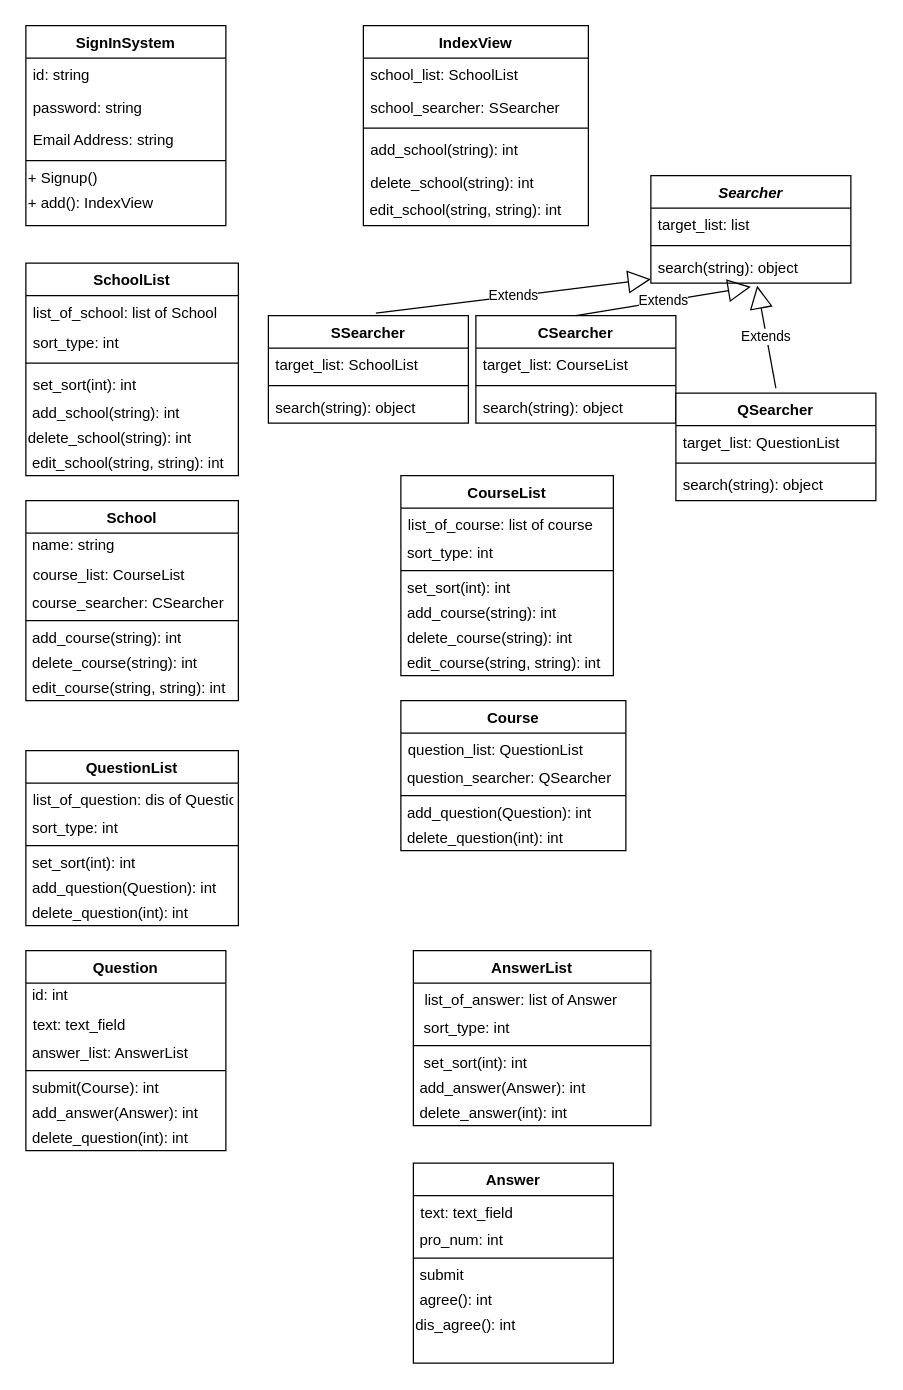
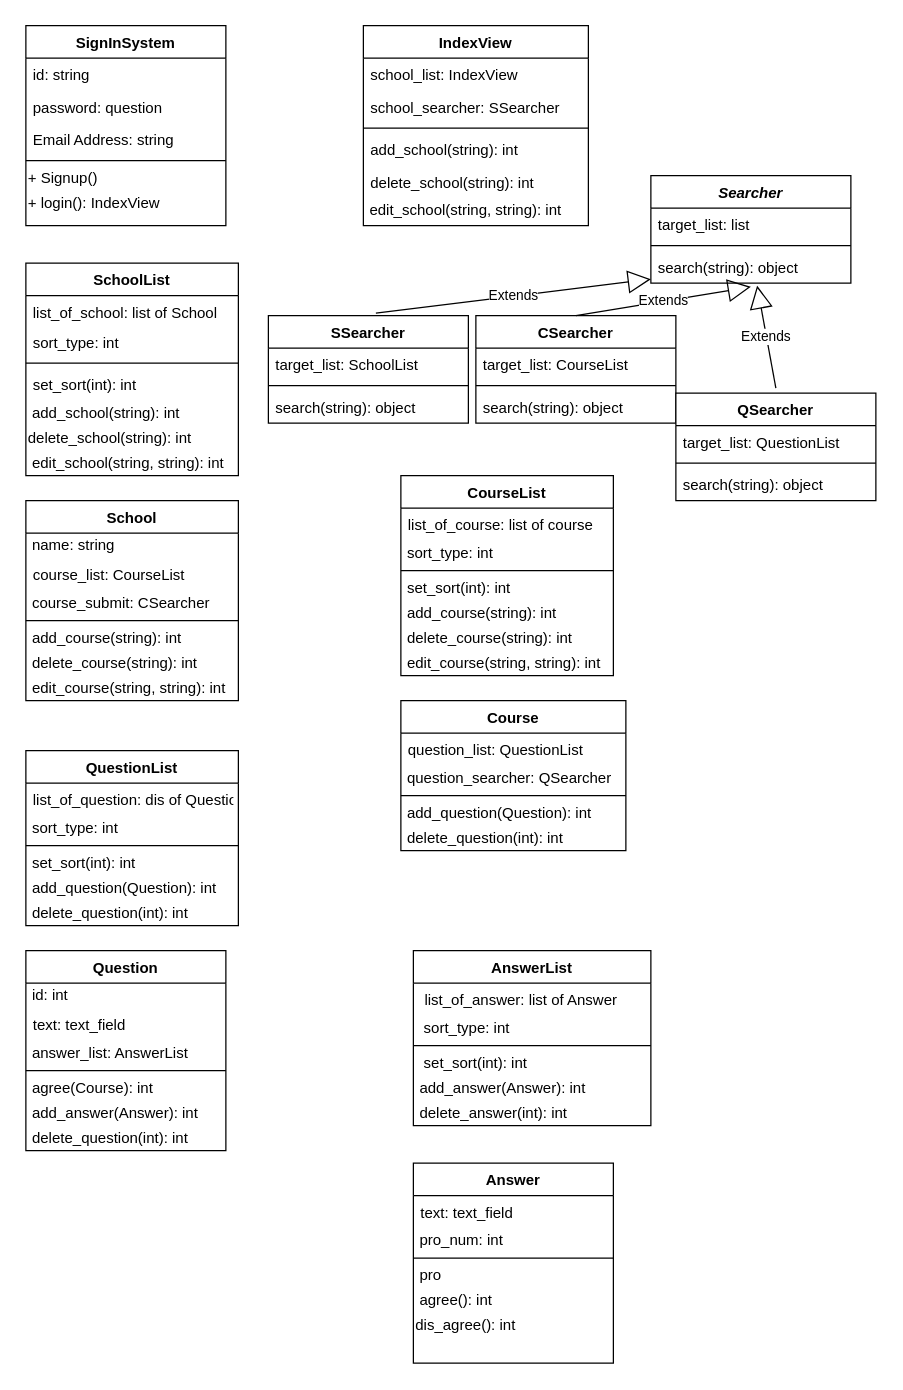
- <mxCell id="26" value="school_list: SchoolList" style="text;align=left;verticalAlign=top;spacingLeft=4;spacingRight=4;overflow=hidden;rotatable=0;points=[[0,0.5],[1,0.5]];portConstraint=eastwest;" parent="25" vertex="1"><mxGeometry y="26" width="180" height="26" as="geometry" /></mxCell>
+ <mxCell id="26" value="school_list: IndexView" style="text;align=left;verticalAlign=top;spacingLeft=4;spacingRight=4;overflow=hidden;rotatable=0;points=[[0,0.5],[1,0.5]];portConstraint=eastwest;" parent="25" vertex="1"><mxGeometry y="26" width="180" height="26" as="geometry" /></mxCell>
- <mxCell id="4" value="password: string" style="text;align=left;verticalAlign=top;spacingLeft=4;spacingRight=4;overflow=hidden;rotatable=0;points=[[0,0.5],[1,0.5]];portConstraint=eastwest;rounded=0;shadow=0;html=0;" parent="2" vertex="1"><mxGeometry y="52" width="160" height="26" as="geometry" /></mxCell>
+ <mxCell id="4" value="password: question" style="text;align=left;verticalAlign=top;spacingLeft=4;spacingRight=4;overflow=hidden;rotatable=0;points=[[0,0.5],[1,0.5]];portConstraint=eastwest;rounded=0;shadow=0;html=0;" parent="2" vertex="1"><mxGeometry y="52" width="160" height="26" as="geometry" /></mxCell>
- <mxCell id="8" value="+ add(): IndexView" style="text;html=1;align=left;verticalAlign=middle;resizable=0;points=[];autosize=1;" parent="2" vertex="1"><mxGeometry y="132" width="160" height="20" as="geometry" /></mxCell>
+ <mxCell id="8" value="+ login(): IndexView" style="text;html=1;align=left;verticalAlign=middle;resizable=0;points=[];autosize=1;" parent="2" vertex="1"><mxGeometry y="132" width="160" height="20" as="geometry" /></mxCell>
- <mxCell id="20" value="&amp;nbsp;course_searcher: CSearcher" style="text;html=1;align=left;verticalAlign=middle;resizable=0;points=[];autosize=1;" parent="17" vertex="1"><mxGeometry y="72" width="170" height="20" as="geometry" /></mxCell>
+ <mxCell id="20" value="&amp;nbsp;course_submit: CSearcher" style="text;html=1;align=left;verticalAlign=middle;resizable=0;points=[];autosize=1;" parent="17" vertex="1"><mxGeometry y="72" width="170" height="20" as="geometry" /></mxCell>
- <mxCell id="58" value="&amp;nbsp;submit(Course): int" style="text;html=1;align=left;verticalAlign=middle;resizable=0;points=[];autosize=1;" parent="53" vertex="1"><mxGeometry y="100" width="160" height="20" as="geometry" /></mxCell>
+ <mxCell id="58" value="&amp;nbsp;agree(Course): int" style="text;html=1;align=left;verticalAlign=middle;resizable=0;points=[];autosize=1;" parent="53" vertex="1"><mxGeometry y="100" width="160" height="20" as="geometry" /></mxCell>
- <mxCell id="72" value="&amp;nbsp;submit" style="text;html=1;align=left;verticalAlign=middle;resizable=0;points=[];autosize=1;" parent="68" vertex="1"><mxGeometry y="80" width="160" height="20" as="geometry" /></mxCell>
+ <mxCell id="72" value="&amp;nbsp;pro" style="text;html=1;align=left;verticalAlign=middle;resizable=0;points=[];autosize=1;" parent="68" vertex="1"><mxGeometry y="80" width="160" height="20" as="geometry" /></mxCell>
